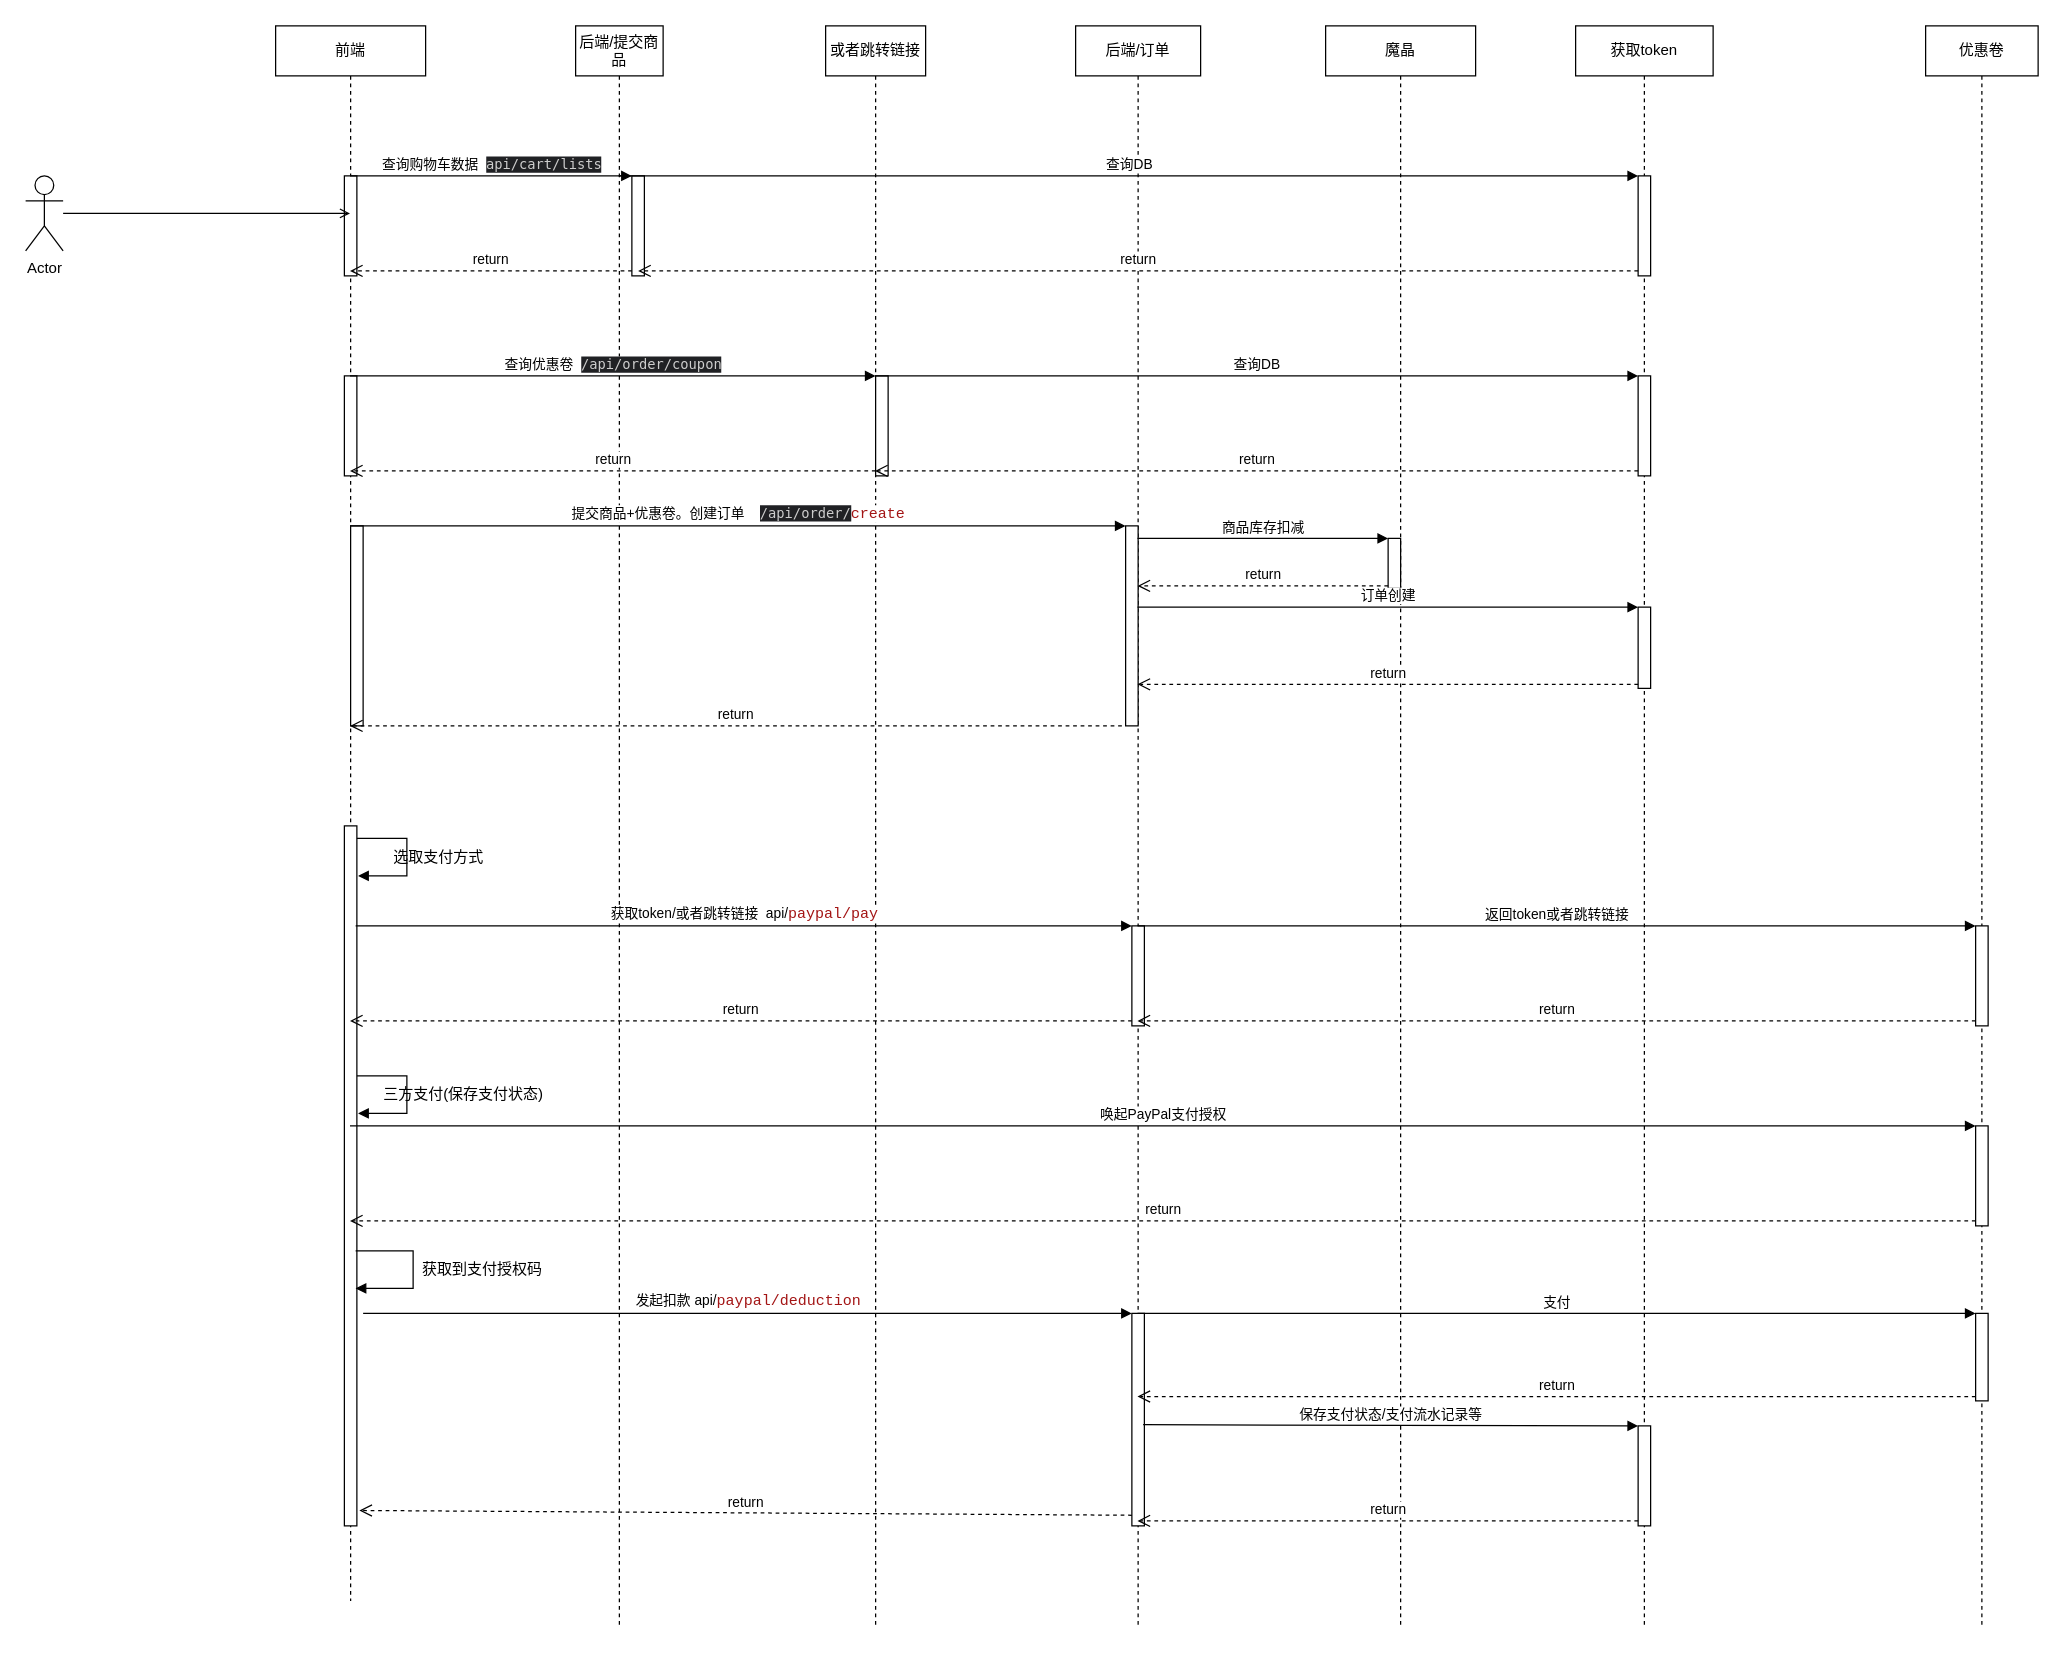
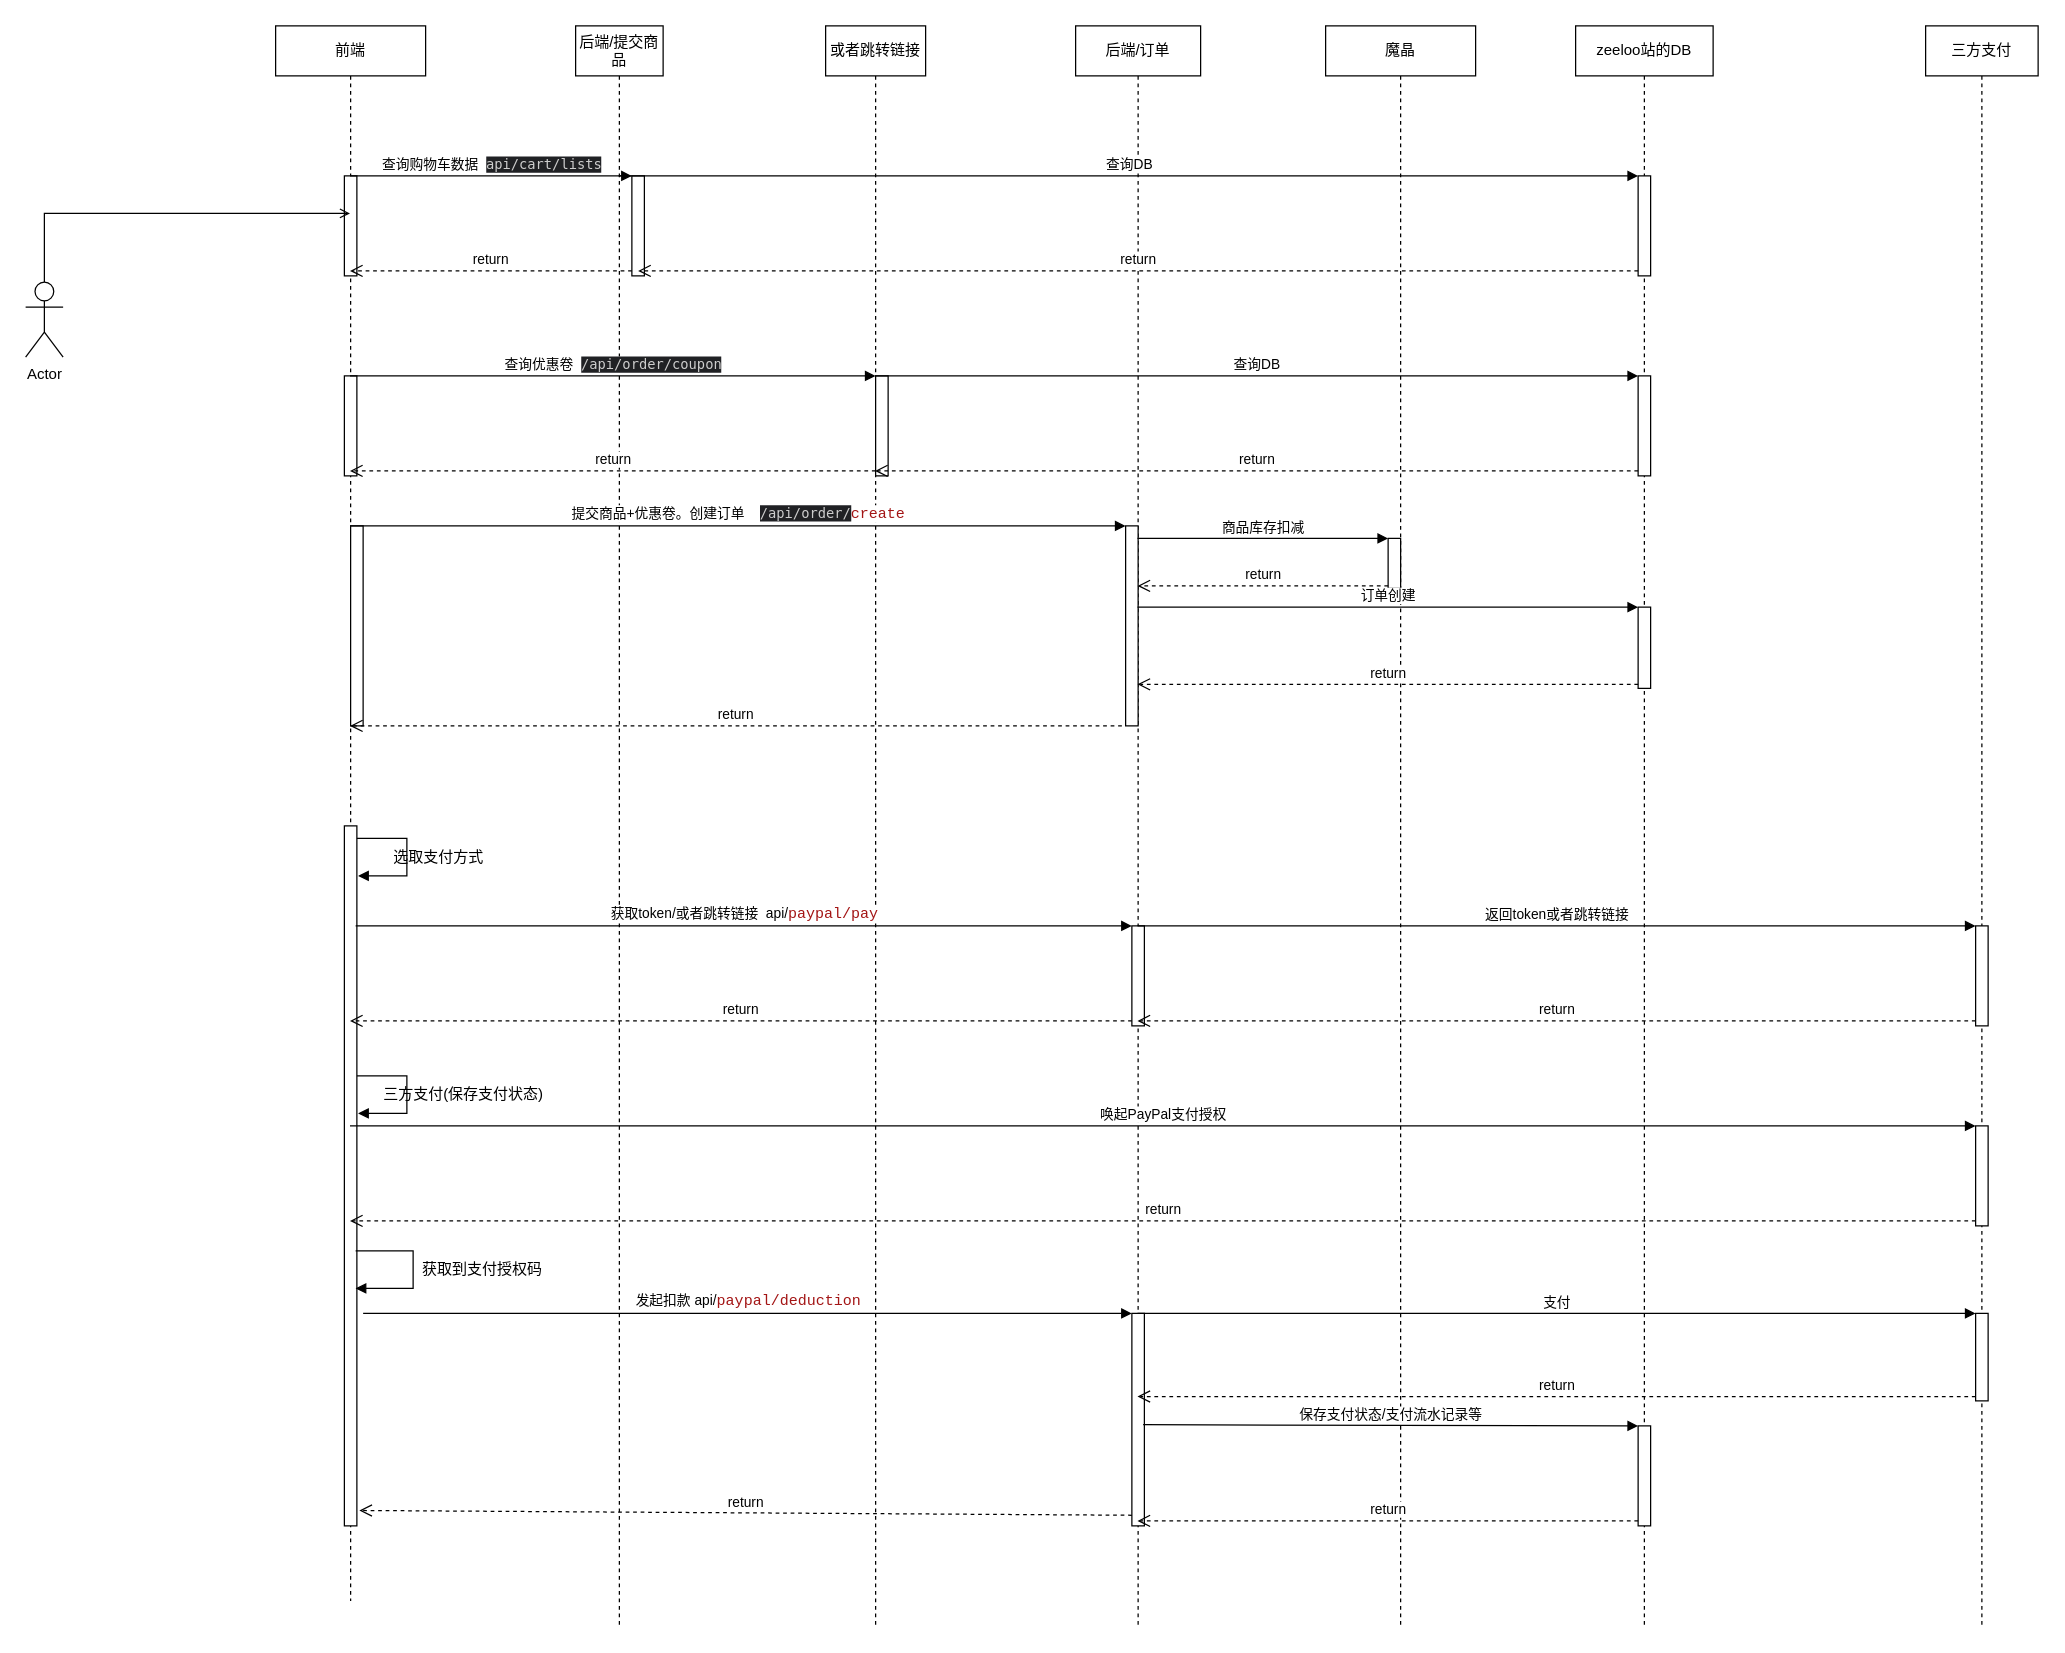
- <mxCell id="22" value="获取token" style="shape=umlLifeline;perimeter=lifelinePerimeter;whiteSpace=wrap;html=1;container=1;collapsible=0;recursiveResize=0;outlineConnect=0;" vertex="1" parent="1"><mxGeometry x="1260" y="20" width="110" height="1280" as="geometry" /></mxCell>
+ <mxCell id="22" value="zeeloo站的DB" style="shape=umlLifeline;perimeter=lifelinePerimeter;whiteSpace=wrap;html=1;container=1;collapsible=0;recursiveResize=0;outlineConnect=0;" vertex="1" parent="1"><mxGeometry x="1260" y="20" width="110" height="1280" as="geometry" /></mxCell>
- <mxCell id="41" value="优惠卷" style="shape=umlLifeline;perimeter=lifelinePerimeter;whiteSpace=wrap;html=1;container=1;collapsible=0;recursiveResize=0;outlineConnect=0;" vertex="1" parent="1"><mxGeometry x="1540" y="20" width="90" height="1280" as="geometry" /></mxCell>
+ <mxCell id="41" value="三方支付" style="shape=umlLifeline;perimeter=lifelinePerimeter;whiteSpace=wrap;html=1;container=1;collapsible=0;recursiveResize=0;outlineConnect=0;" vertex="1" parent="1"><mxGeometry x="1540" y="20" width="90" height="1280" as="geometry" /></mxCell>
- <mxCell id="11" value="Actor" style="shape=umlActor;verticalLabelPosition=bottom;verticalAlign=top;html=1;" vertex="1" parent="1"><mxGeometry x="20" y="140" width="30" height="60" as="geometry" /></mxCell>
+ <mxCell id="11" value="Actor" style="shape=umlActor;verticalLabelPosition=bottom;verticalAlign=top;html=1;" vertex="1" parent="1"><mxGeometry x="20" y="225" width="30" height="60" as="geometry" /></mxCell>
